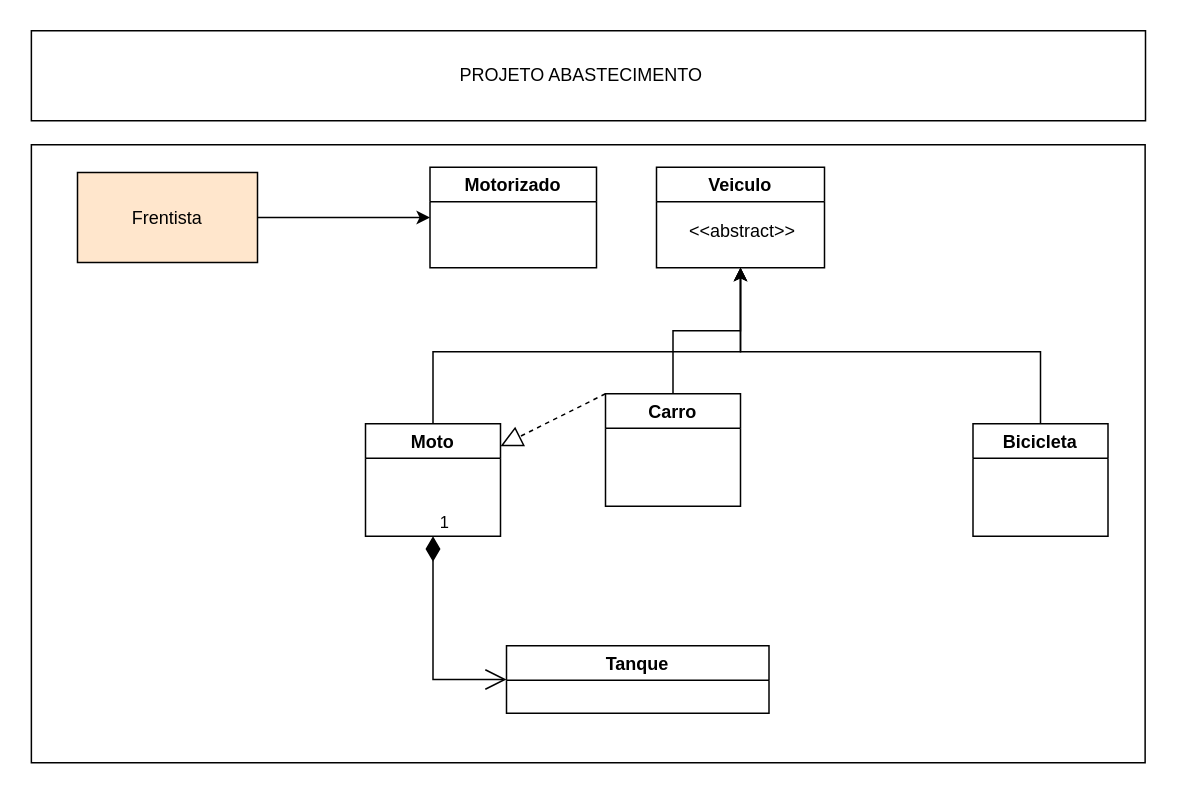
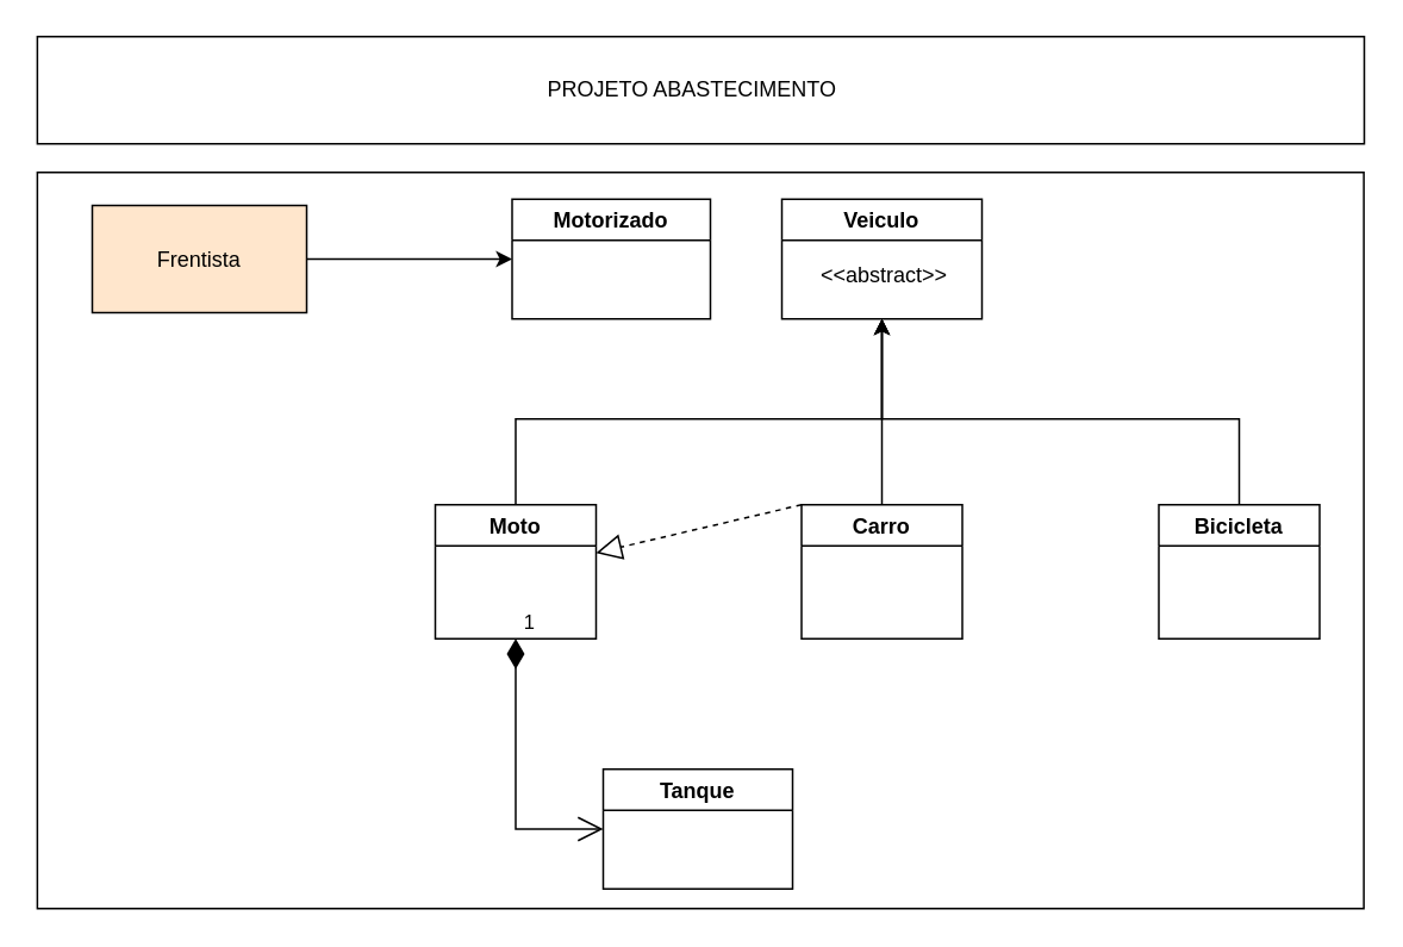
- <mxCell id="6" value="Carro" style="swimlane;" parent="1" vertex="1"><mxGeometry x="403" y="262" width="90" height="75" as="geometry" /></mxCell>
+ <mxCell id="6" value="Carro" style="swimlane;" parent="1" vertex="1"><mxGeometry x="448" y="282" width="90" height="75" as="geometry" /></mxCell>
- <mxCell id="14" value="Tanque" style="swimlane;" parent="1" vertex="1"><mxGeometry x="337" y="430" width="175" height="45" as="geometry" /></mxCell>
+ <mxCell id="14" value="Tanque" style="swimlane;" parent="1" vertex="1"><mxGeometry x="337" y="430" width="106" height="67" as="geometry" /></mxCell>
